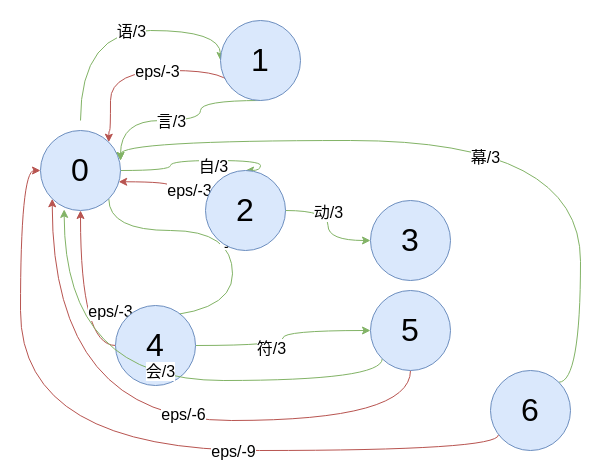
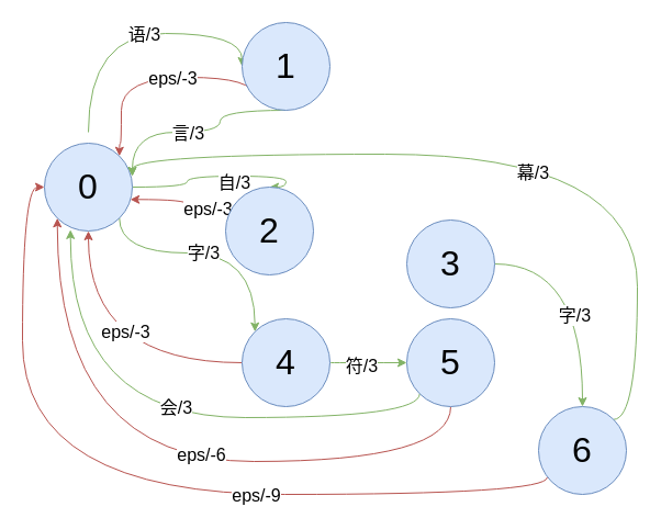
- <mxCell id="16" style="edgeStyle=orthogonalEdgeStyle;curved=1;orthogonalLoop=1;jettySize=auto;html=1;entryX=0;entryY=0.5;entryDx=0;entryDy=0;fontSize=16;fillColor=#d5e8d4;strokeColor=#82b366;" edge="1" parent="1" source="18" target="21"><mxGeometry relative="1" as="geometry" /></mxCell>
- <mxCell id="17" value="动/3" style="edgeLabel;html=1;align=center;verticalAlign=middle;resizable=0;points=[];fontSize=16;" vertex="1" connectable="0" parent="16"><mxGeometry x="-0.237" relative="1" as="geometry"><mxPoint as="offset" /></mxGeometry></mxCell>
+ <mxCell id="19" style="edgeStyle=orthogonalEdgeStyle;curved=1;orthogonalLoop=1;jettySize=auto;html=1;fontSize=16;fillColor=#d5e8d4;strokeColor=#82b366;" edge="1" parent="1" source="21" target="31"><mxGeometry relative="1" as="geometry" /></mxCell>
+ <mxCell id="20" value="字/3" style="edgeLabel;html=1;align=center;verticalAlign=middle;resizable=0;points=[];fontSize=16;" vertex="1" connectable="0" parent="19"><mxGeometry x="0.199" y="-8" relative="1" as="geometry"><mxPoint as="offset" /></mxGeometry></mxCell>
- <mxCell id="26" value="&lt;font style=&quot;font-size: 32px;&quot;&gt;4&lt;/font&gt;" style="ellipse;whiteSpace=wrap;html=1;aspect=fixed;fillColor=#dae8fc;strokeColor=#6c8ebf;" vertex="1" parent="1"><mxGeometry x="115" y="305" width="80" height="80" as="geometry" /></mxCell>
+ <mxCell id="26" value="&lt;font style=&quot;font-size: 32px;&quot;&gt;4&lt;/font&gt;" style="ellipse;whiteSpace=wrap;html=1;aspect=fixed;fillColor=#dae8fc;strokeColor=#6c8ebf;" vertex="1" parent="1"><mxGeometry x="220" y="290" width="80" height="80" as="geometry" /></mxCell>
